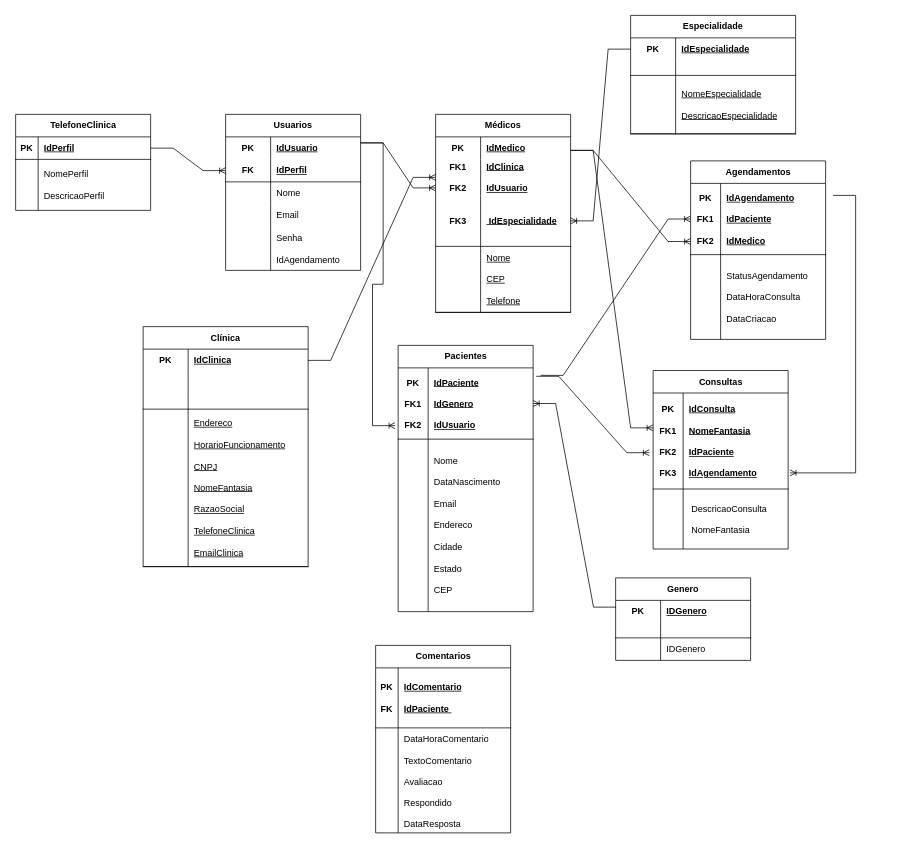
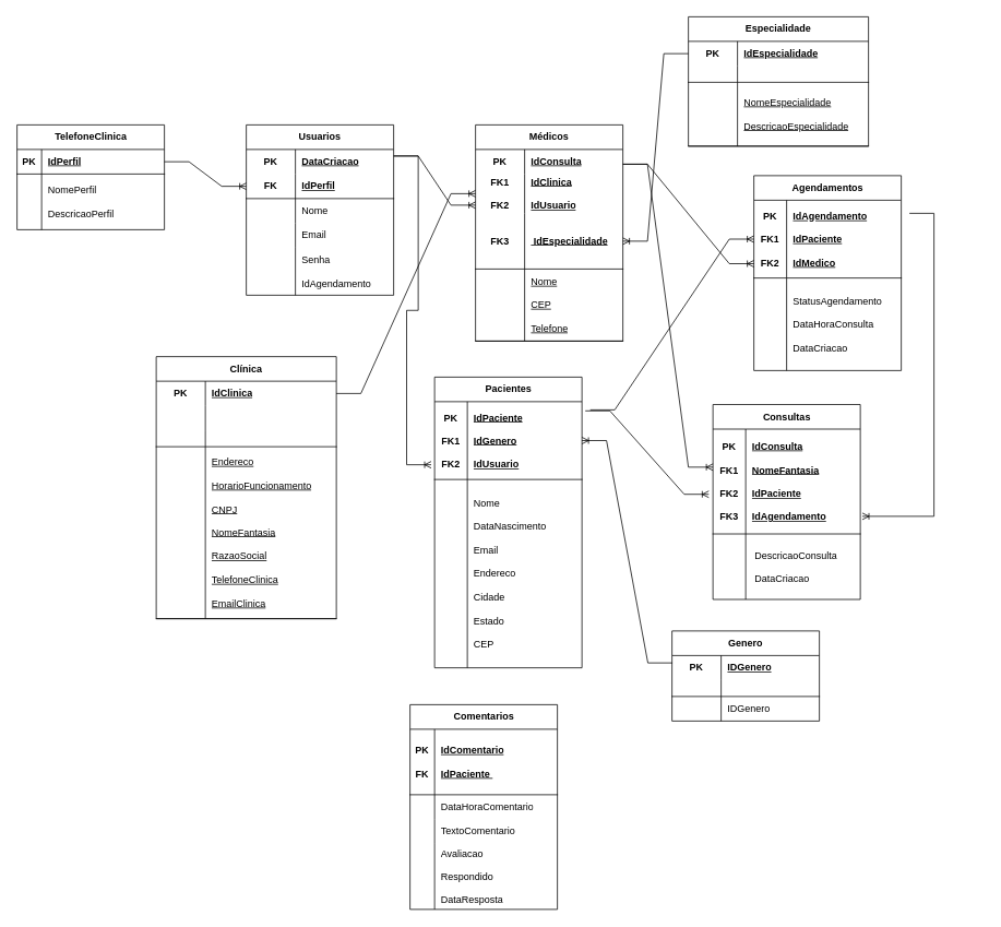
- <mxCell id="32" value="IdUsuario" style="shape=partialRectangle;connectable=0;fillColor=none;top=0;left=0;bottom=0;right=0;align=left;spacingLeft=6;fontStyle=5;overflow=hidden;html=1;whiteSpace=wrap;" parent="30" vertex="1"><mxGeometry x="60" width="120" height="30" as="geometry"><mxRectangle width="120" height="30" as="alternateBounds" /></mxGeometry></mxCell>
+ <mxCell id="32" value="DataCriacao" style="shape=partialRectangle;connectable=0;fillColor=none;top=0;left=0;bottom=0;right=0;align=left;spacingLeft=6;fontStyle=5;overflow=hidden;html=1;whiteSpace=wrap;" parent="30" vertex="1"><mxGeometry x="60" width="120" height="30" as="geometry"><mxRectangle width="120" height="30" as="alternateBounds" /></mxGeometry></mxCell>
- <mxCell id="49" value="IdMedico" style="shape=partialRectangle;connectable=0;fillColor=none;top=0;left=0;bottom=0;right=0;align=left;spacingLeft=6;fontStyle=5;overflow=hidden;html=1;whiteSpace=wrap;" parent="47" vertex="1"><mxGeometry x="60" width="120" height="30" as="geometry"><mxRectangle width="120" height="30" as="alternateBounds" /></mxGeometry></mxCell>
+ <mxCell id="49" value="IdConsulta" style="shape=partialRectangle;connectable=0;fillColor=none;top=0;left=0;bottom=0;right=0;align=left;spacingLeft=6;fontStyle=5;overflow=hidden;html=1;whiteSpace=wrap;" parent="47" vertex="1"><mxGeometry x="60" width="120" height="30" as="geometry"><mxRectangle width="120" height="30" as="alternateBounds" /></mxGeometry></mxCell>
- <mxCell id="112" value="&amp;nbsp;DescricaoConsulta&lt;br&gt;&lt;br&gt;&amp;nbsp;NomeFantasia&amp;nbsp;" style="shape=partialRectangle;connectable=0;fillColor=none;top=0;left=0;bottom=0;right=0;align=left;spacingLeft=6;overflow=hidden;whiteSpace=wrap;html=1;" parent="110" vertex="1"><mxGeometry x="40" width="140" height="80" as="geometry"><mxRectangle width="140" height="80" as="alternateBounds" /></mxGeometry></mxCell>
+ <mxCell id="112" value="&amp;nbsp;DescricaoConsulta&lt;br&gt;&lt;br&gt;&amp;nbsp;DataCriacao&amp;nbsp;" style="shape=partialRectangle;connectable=0;fillColor=none;top=0;left=0;bottom=0;right=0;align=left;spacingLeft=6;overflow=hidden;whiteSpace=wrap;html=1;" parent="110" vertex="1"><mxGeometry x="40" width="140" height="80" as="geometry"><mxRectangle width="140" height="80" as="alternateBounds" /></mxGeometry></mxCell>
